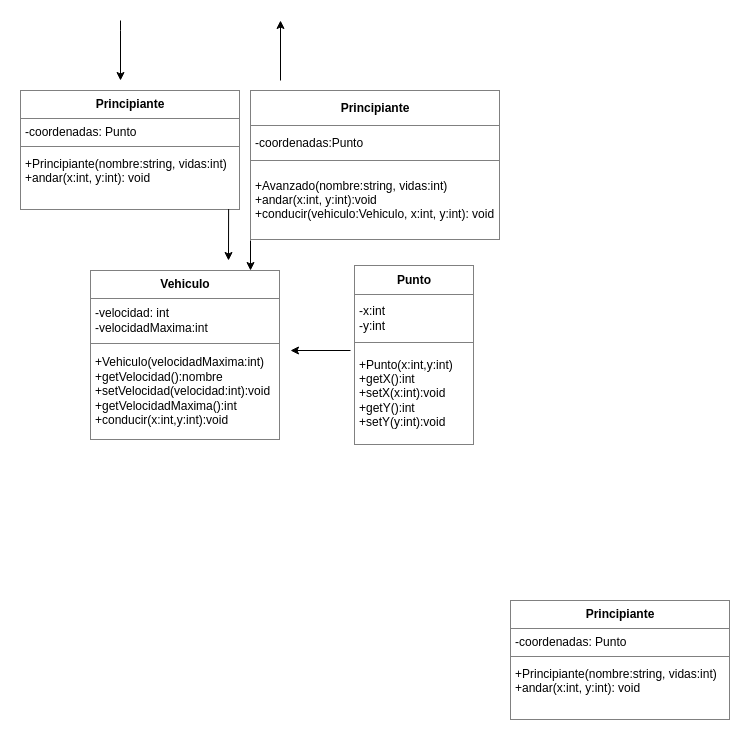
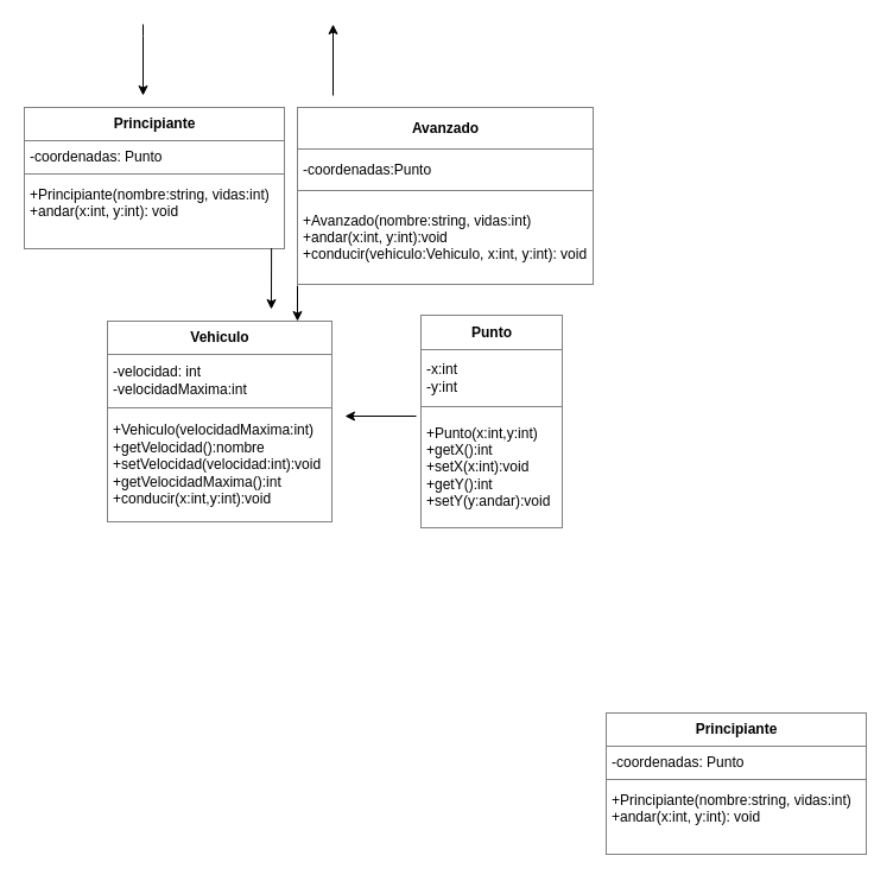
- <mxCell id="3" value="&lt;table border=&quot;1&quot; width=&quot;100%&quot; height=&quot;100%&quot; cellpadding=&quot;4&quot; style=&quot;width:100%;height:100%;border-collapse:collapse;&quot;&gt;&lt;tbody&gt;&lt;tr&gt;&lt;th align=&quot;center&quot;&gt;Principiante&lt;/th&gt;&lt;/tr&gt;&lt;tr&gt;&lt;td style=&quot;text-align: justify;&quot; align=&quot;center&quot;&gt;-coordenadas:Punto&lt;/td&gt;&lt;/tr&gt;&lt;tr&gt;&lt;td align=&quot;center&quot;&gt;&lt;div style=&quot;text-align: justify;&quot;&gt;&lt;span style=&quot;background-color: initial; text-align: left;&quot;&gt;+Avanzado(nombre:string, vidas:int)&lt;/span&gt;&lt;/div&gt;&lt;div style=&quot;text-align: justify;&quot;&gt;&lt;span style=&quot;background-color: initial; text-align: left;&quot;&gt;+andar(x:int, y:int):void&lt;/span&gt;&lt;/div&gt;&lt;div style=&quot;text-align: justify;&quot;&gt;&lt;span style=&quot;background-color: initial; text-align: left;&quot;&gt;+conducir(vehiculo:Vehiculo, x:int, y:int): void&lt;/span&gt;&lt;/div&gt;&lt;/td&gt;&lt;/tr&gt;&lt;/tbody&gt;&lt;/table&gt;" style="text;html=1;whiteSpace=wrap;strokeColor=none;fillColor=none;overflow=fill;" vertex="1" parent="1"><mxGeometry x="250" y="90" width="250" height="150" as="geometry" /></mxCell>
+ <mxCell id="3" value="&lt;table border=&quot;1&quot; width=&quot;100%&quot; height=&quot;100%&quot; cellpadding=&quot;4&quot; style=&quot;width:100%;height:100%;border-collapse:collapse;&quot;&gt;&lt;tbody&gt;&lt;tr&gt;&lt;th align=&quot;center&quot;&gt;Avanzado&lt;/th&gt;&lt;/tr&gt;&lt;tr&gt;&lt;td style=&quot;text-align: justify;&quot; align=&quot;center&quot;&gt;-coordenadas:Punto&lt;/td&gt;&lt;/tr&gt;&lt;tr&gt;&lt;td align=&quot;center&quot;&gt;&lt;div style=&quot;text-align: justify;&quot;&gt;&lt;span style=&quot;background-color: initial; text-align: left;&quot;&gt;+Avanzado(nombre:string, vidas:int)&lt;/span&gt;&lt;/div&gt;&lt;div style=&quot;text-align: justify;&quot;&gt;&lt;span style=&quot;background-color: initial; text-align: left;&quot;&gt;+andar(x:int, y:int):void&lt;/span&gt;&lt;/div&gt;&lt;div style=&quot;text-align: justify;&quot;&gt;&lt;span style=&quot;background-color: initial; text-align: left;&quot;&gt;+conducir(vehiculo:Vehiculo, x:int, y:int): void&lt;/span&gt;&lt;/div&gt;&lt;/td&gt;&lt;/tr&gt;&lt;/tbody&gt;&lt;/table&gt;" style="text;html=1;whiteSpace=wrap;strokeColor=none;fillColor=none;overflow=fill;" vertex="1" parent="1"><mxGeometry x="250" y="90" width="250" height="150" as="geometry" /></mxCell>
- <mxCell id="5" value="&lt;table border=&quot;1&quot; width=&quot;100%&quot; height=&quot;100%&quot; cellpadding=&quot;4&quot; style=&quot;width:100%;height:100%;border-collapse:collapse;&quot;&gt;&lt;tbody&gt;&lt;tr&gt;&lt;th align=&quot;center&quot;&gt;Punto&lt;/th&gt;&lt;/tr&gt;&lt;tr&gt;&lt;td align=&quot;center&quot;&gt;&lt;div style=&quot;text-align: justify;&quot;&gt;&lt;span style=&quot;background-color: initial; text-align: left;&quot;&gt;-x:int&lt;/span&gt;&lt;/div&gt;&lt;div style=&quot;text-align: justify;&quot;&gt;&lt;span style=&quot;background-color: initial; text-align: left;&quot;&gt;-y:int&lt;/span&gt;&lt;/div&gt;&lt;/td&gt;&lt;/tr&gt;&lt;tr&gt;&lt;td align=&quot;center&quot;&gt;&lt;div style=&quot;text-align: left;&quot;&gt;+Punto(x:int,y:int)&lt;/div&gt;&lt;div style=&quot;text-align: left;&quot;&gt;+getX():int&lt;/div&gt;&lt;div style=&quot;text-align: left;&quot;&gt;+setX(x:int):void&lt;/div&gt;&lt;div style=&quot;text-align: left;&quot;&gt;+getY():int&lt;/div&gt;&lt;div style=&quot;text-align: left;&quot;&gt;+setY(y:int):void&lt;/div&gt;&lt;/td&gt;&lt;/tr&gt;&lt;/tbody&gt;&lt;/table&gt;" style="text;html=1;whiteSpace=wrap;strokeColor=none;fillColor=none;overflow=fill;" vertex="1" parent="1"><mxGeometry x="354" y="265" width="120" height="180" as="geometry" /></mxCell>
+ <mxCell id="5" value="&lt;table border=&quot;1&quot; width=&quot;100%&quot; height=&quot;100%&quot; cellpadding=&quot;4&quot; style=&quot;width:100%;height:100%;border-collapse:collapse;&quot;&gt;&lt;tbody&gt;&lt;tr&gt;&lt;th align=&quot;center&quot;&gt;Punto&lt;/th&gt;&lt;/tr&gt;&lt;tr&gt;&lt;td align=&quot;center&quot;&gt;&lt;div style=&quot;text-align: justify;&quot;&gt;&lt;span style=&quot;background-color: initial; text-align: left;&quot;&gt;-x:int&lt;/span&gt;&lt;/div&gt;&lt;div style=&quot;text-align: justify;&quot;&gt;&lt;span style=&quot;background-color: initial; text-align: left;&quot;&gt;-y:int&lt;/span&gt;&lt;/div&gt;&lt;/td&gt;&lt;/tr&gt;&lt;tr&gt;&lt;td align=&quot;center&quot;&gt;&lt;div style=&quot;text-align: left;&quot;&gt;+Punto(x:int,y:int)&lt;/div&gt;&lt;div style=&quot;text-align: left;&quot;&gt;+getX():int&lt;/div&gt;&lt;div style=&quot;text-align: left;&quot;&gt;+setX(x:int):void&lt;/div&gt;&lt;div style=&quot;text-align: left;&quot;&gt;+getY():int&lt;/div&gt;&lt;div style=&quot;text-align: left;&quot;&gt;+setY(y:andar):void&lt;/div&gt;&lt;/td&gt;&lt;/tr&gt;&lt;/tbody&gt;&lt;/table&gt;" style="text;html=1;whiteSpace=wrap;strokeColor=none;fillColor=none;overflow=fill;" vertex="1" parent="1"><mxGeometry x="354" y="265" width="120" height="180" as="geometry" /></mxCell>
